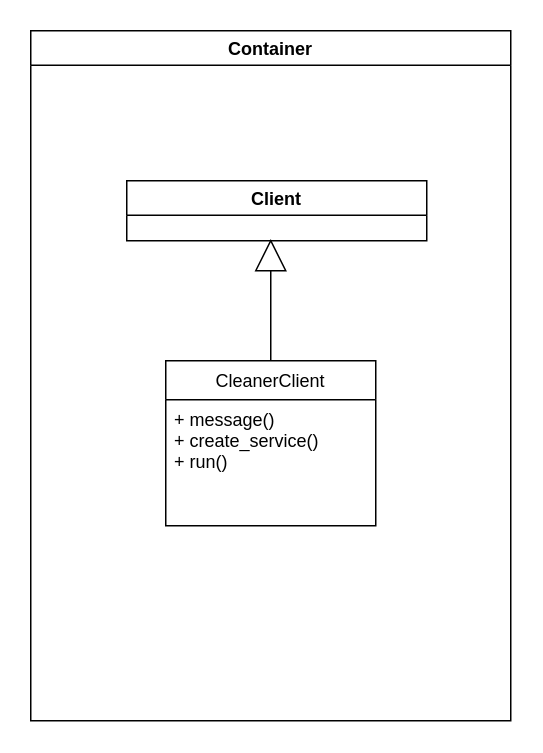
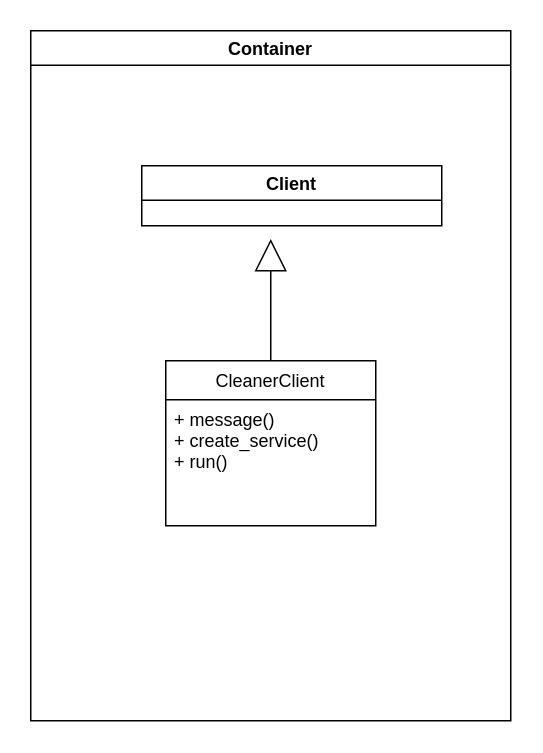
- <mxCell id="2" value="Client" style="swimlane;" vertex="1" parent="1"><mxGeometry x="84" y="120" width="200" height="40" as="geometry" /></mxCell>
+ <mxCell id="2" value="Client" style="swimlane;" vertex="1" parent="1"><mxGeometry x="94" y="110" width="200" height="40" as="geometry" /></mxCell>
